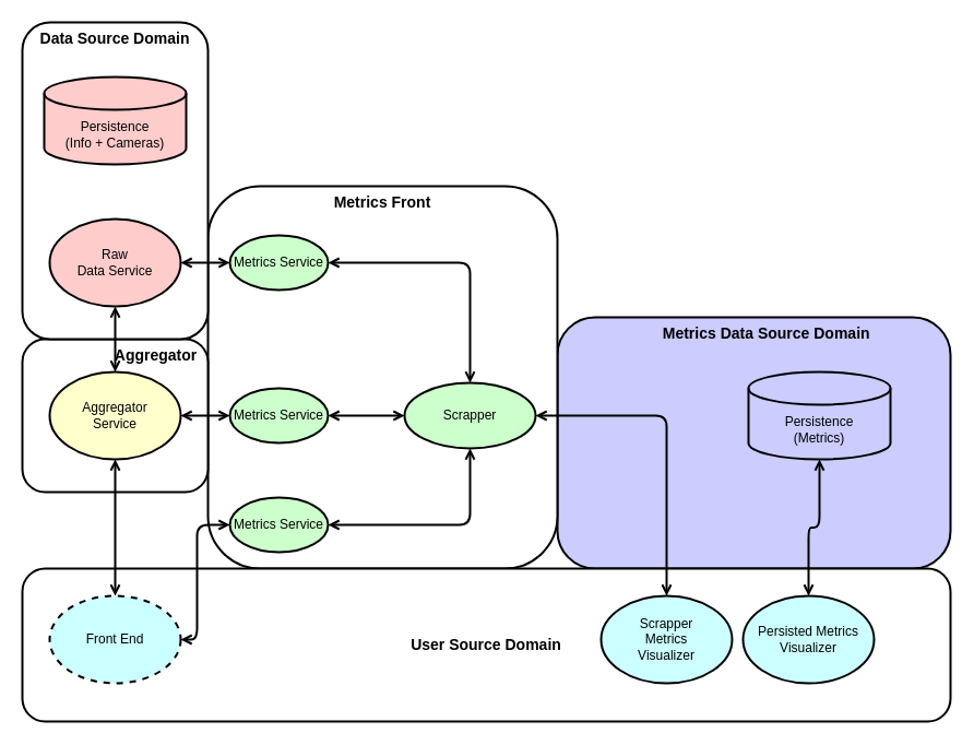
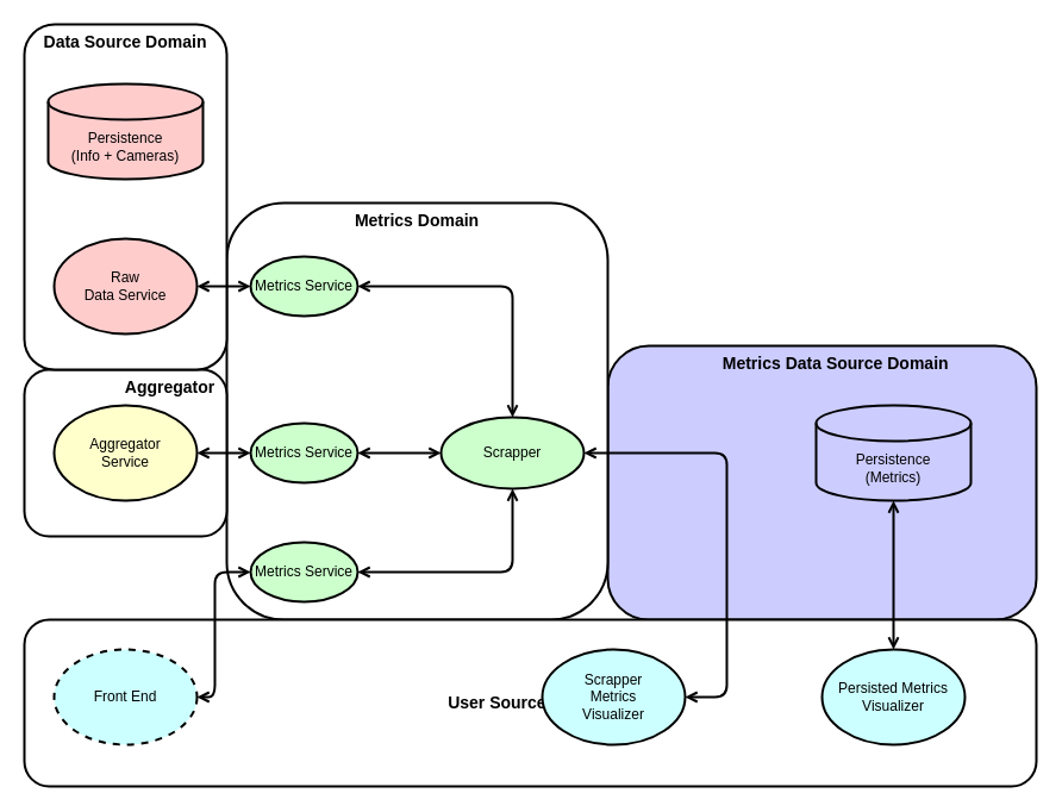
- <mxCell id="3" value="Metrics Front" style="rounded=1;whiteSpace=wrap;html=1;strokeWidth=2;verticalAlign=top;fontSize=14;fontStyle=1" vertex="1" parent="1"><mxGeometry x="190" y="170" width="320" height="350" as="geometry" /></mxCell>
+ <mxCell id="3" value="Metrics Domain" style="rounded=1;whiteSpace=wrap;html=1;strokeWidth=2;verticalAlign=top;fontSize=14;fontStyle=1" vertex="1" parent="1"><mxGeometry x="190" y="170" width="320" height="350" as="geometry" /></mxCell>
- <mxCell id="10" style="edgeStyle=orthogonalEdgeStyle;rounded=0;orthogonalLoop=1;jettySize=auto;html=1;exitX=0.5;exitY=0;exitDx=0;exitDy=0;entryX=0.5;entryY=1;entryDx=0;entryDy=0;startArrow=open;startFill=0;endArrow=open;endFill=0;strokeWidth=2;" edge="1" parent="1" source="11" target="8"><mxGeometry relative="1" as="geometry" /></mxCell>
- <mxCell id="17" style="edgeStyle=orthogonalEdgeStyle;rounded=0;orthogonalLoop=1;jettySize=auto;html=1;exitX=0.5;exitY=0;exitDx=0;exitDy=0;entryX=0.5;entryY=1;entryDx=0;entryDy=0;startArrow=open;startFill=0;endArrow=open;endFill=0;strokeWidth=2;" edge="1" parent="1" source="18" target="11"><mxGeometry relative="1" as="geometry" /></mxCell>
- <mxCell id="26" value="Scrapper&lt;br&gt;Metrics&lt;br&gt;Visualizer" style="ellipse;whiteSpace=wrap;html=1;strokeWidth=2;fillColor=#CCFFFF;" vertex="1" parent="1"><mxGeometry x="550" y="545" width="120" height="80" as="geometry" /></mxCell>
+ <mxCell id="26" value="Scrapper&lt;br&gt;Metrics&lt;br&gt;Visualizer" style="ellipse;whiteSpace=wrap;html=1;strokeWidth=2;fillColor=#CCFFFF;" vertex="1" parent="1"><mxGeometry x="455" y="545" width="120" height="80" as="geometry" /></mxCell>
- <mxCell id="27" value="Persisted Metrics Visualizer" style="ellipse;whiteSpace=wrap;html=1;strokeWidth=2;fillColor=#CCFFFF;" vertex="1" parent="1"><mxGeometry x="680" y="545" width="120" height="80" as="geometry" /></mxCell>
+ <mxCell id="27" value="Persisted Metrics Visualizer" style="ellipse;whiteSpace=wrap;html=1;strokeWidth=2;fillColor=#CCFFFF;" vertex="1" parent="1"><mxGeometry x="690" y="545" width="120" height="80" as="geometry" /></mxCell>
